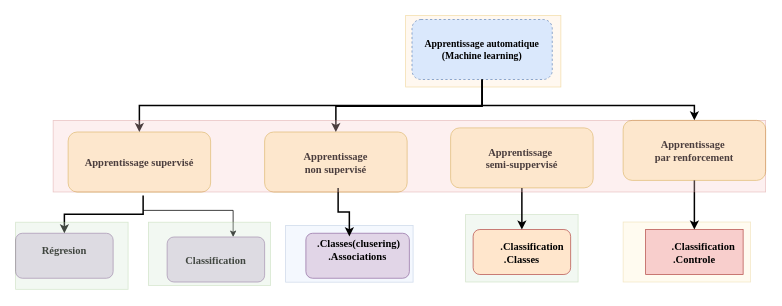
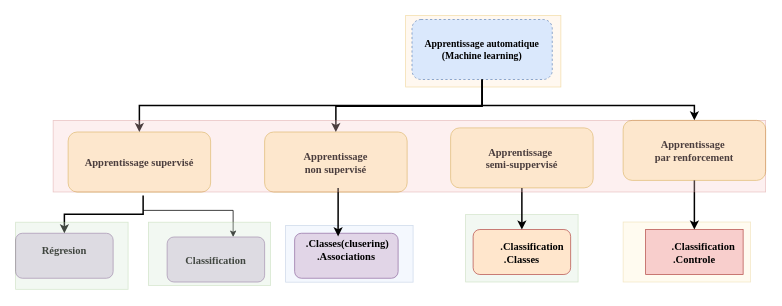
- <mxCell id="14" value=" .Classes(clusering)&#10;.Associations&#10;" style="rounded=1;fillColor=#e1d5e7;strokeColor=#9673a6;fontStyle=1;fontFamily=Tahoma;fontSize=14" parent="1" vertex="1"><mxGeometry x="407" y="310.5" width="138" height="60" as="geometry" /></mxCell>
+ <mxCell id="14" value=" .Classes(clusering)&#10;.Associations&#10;" style="rounded=1;fillColor=#e1d5e7;strokeColor=#9673a6;fontStyle=1;fontFamily=Tahoma;fontSize=14" parent="1" vertex="1"><mxGeometry x="392" y="310.5" width="138" height="60" as="geometry" /></mxCell>
